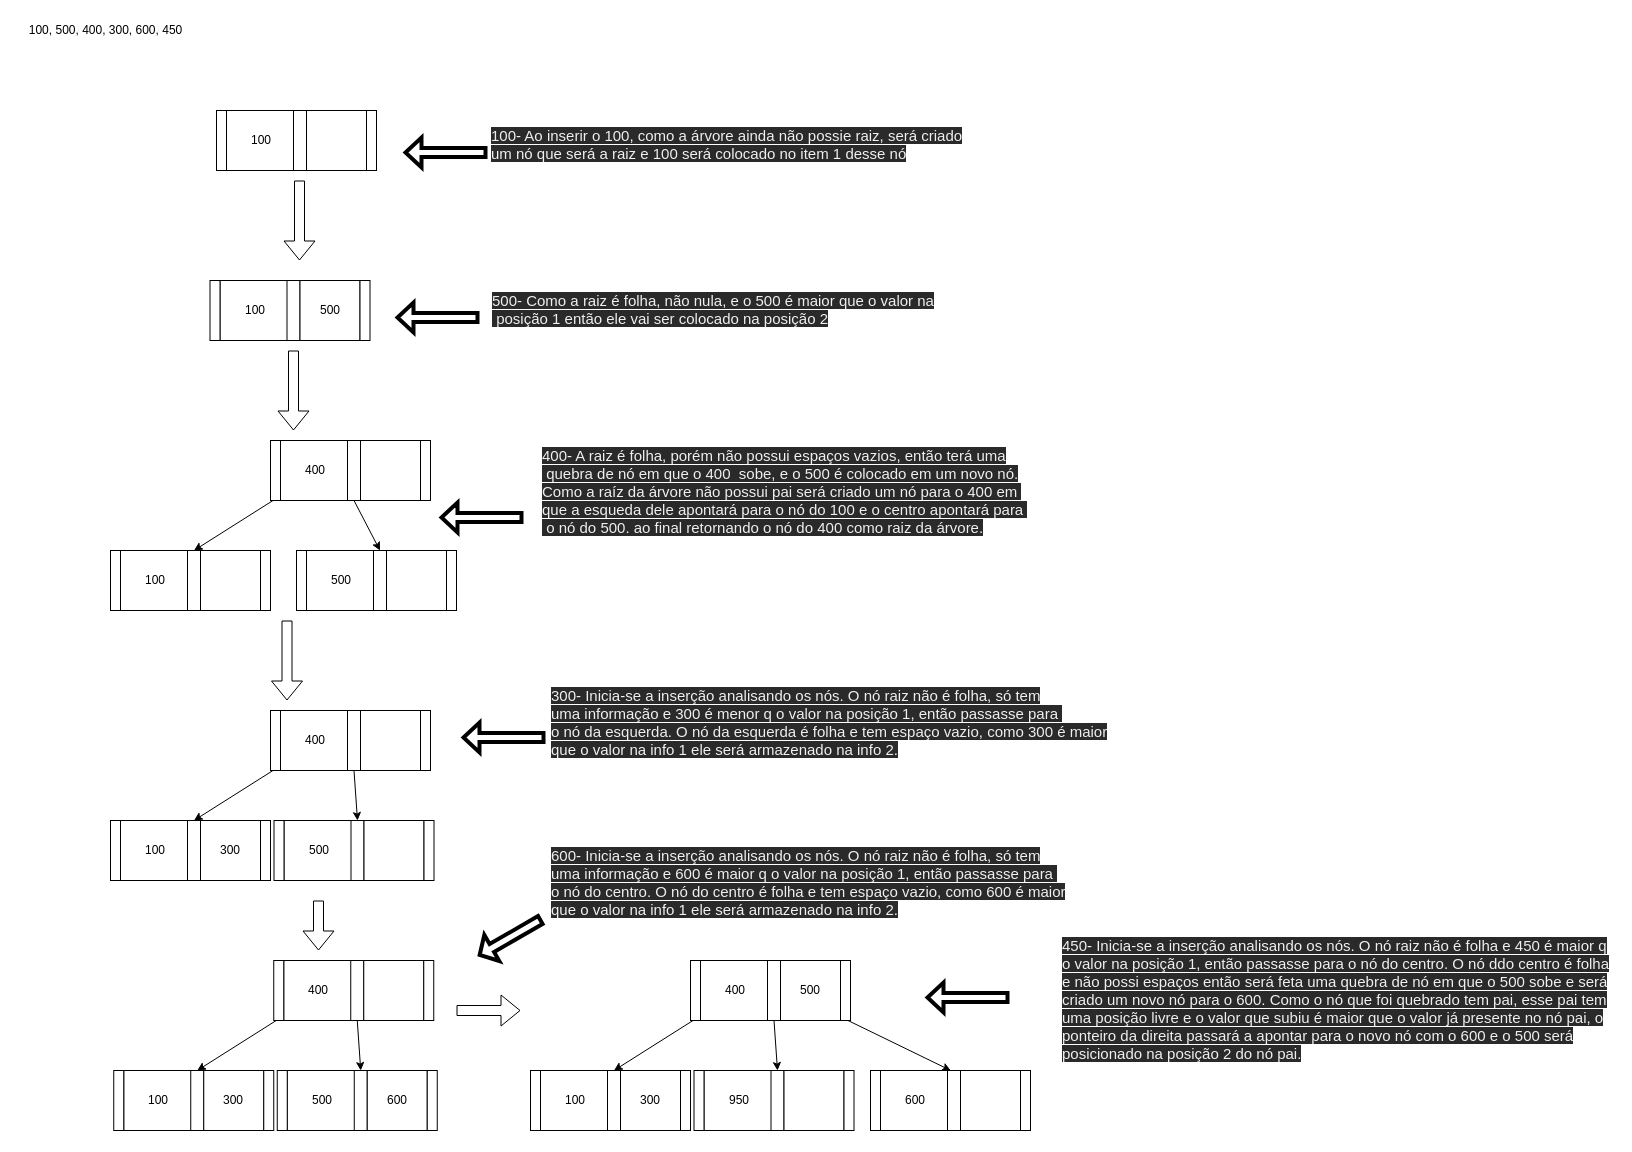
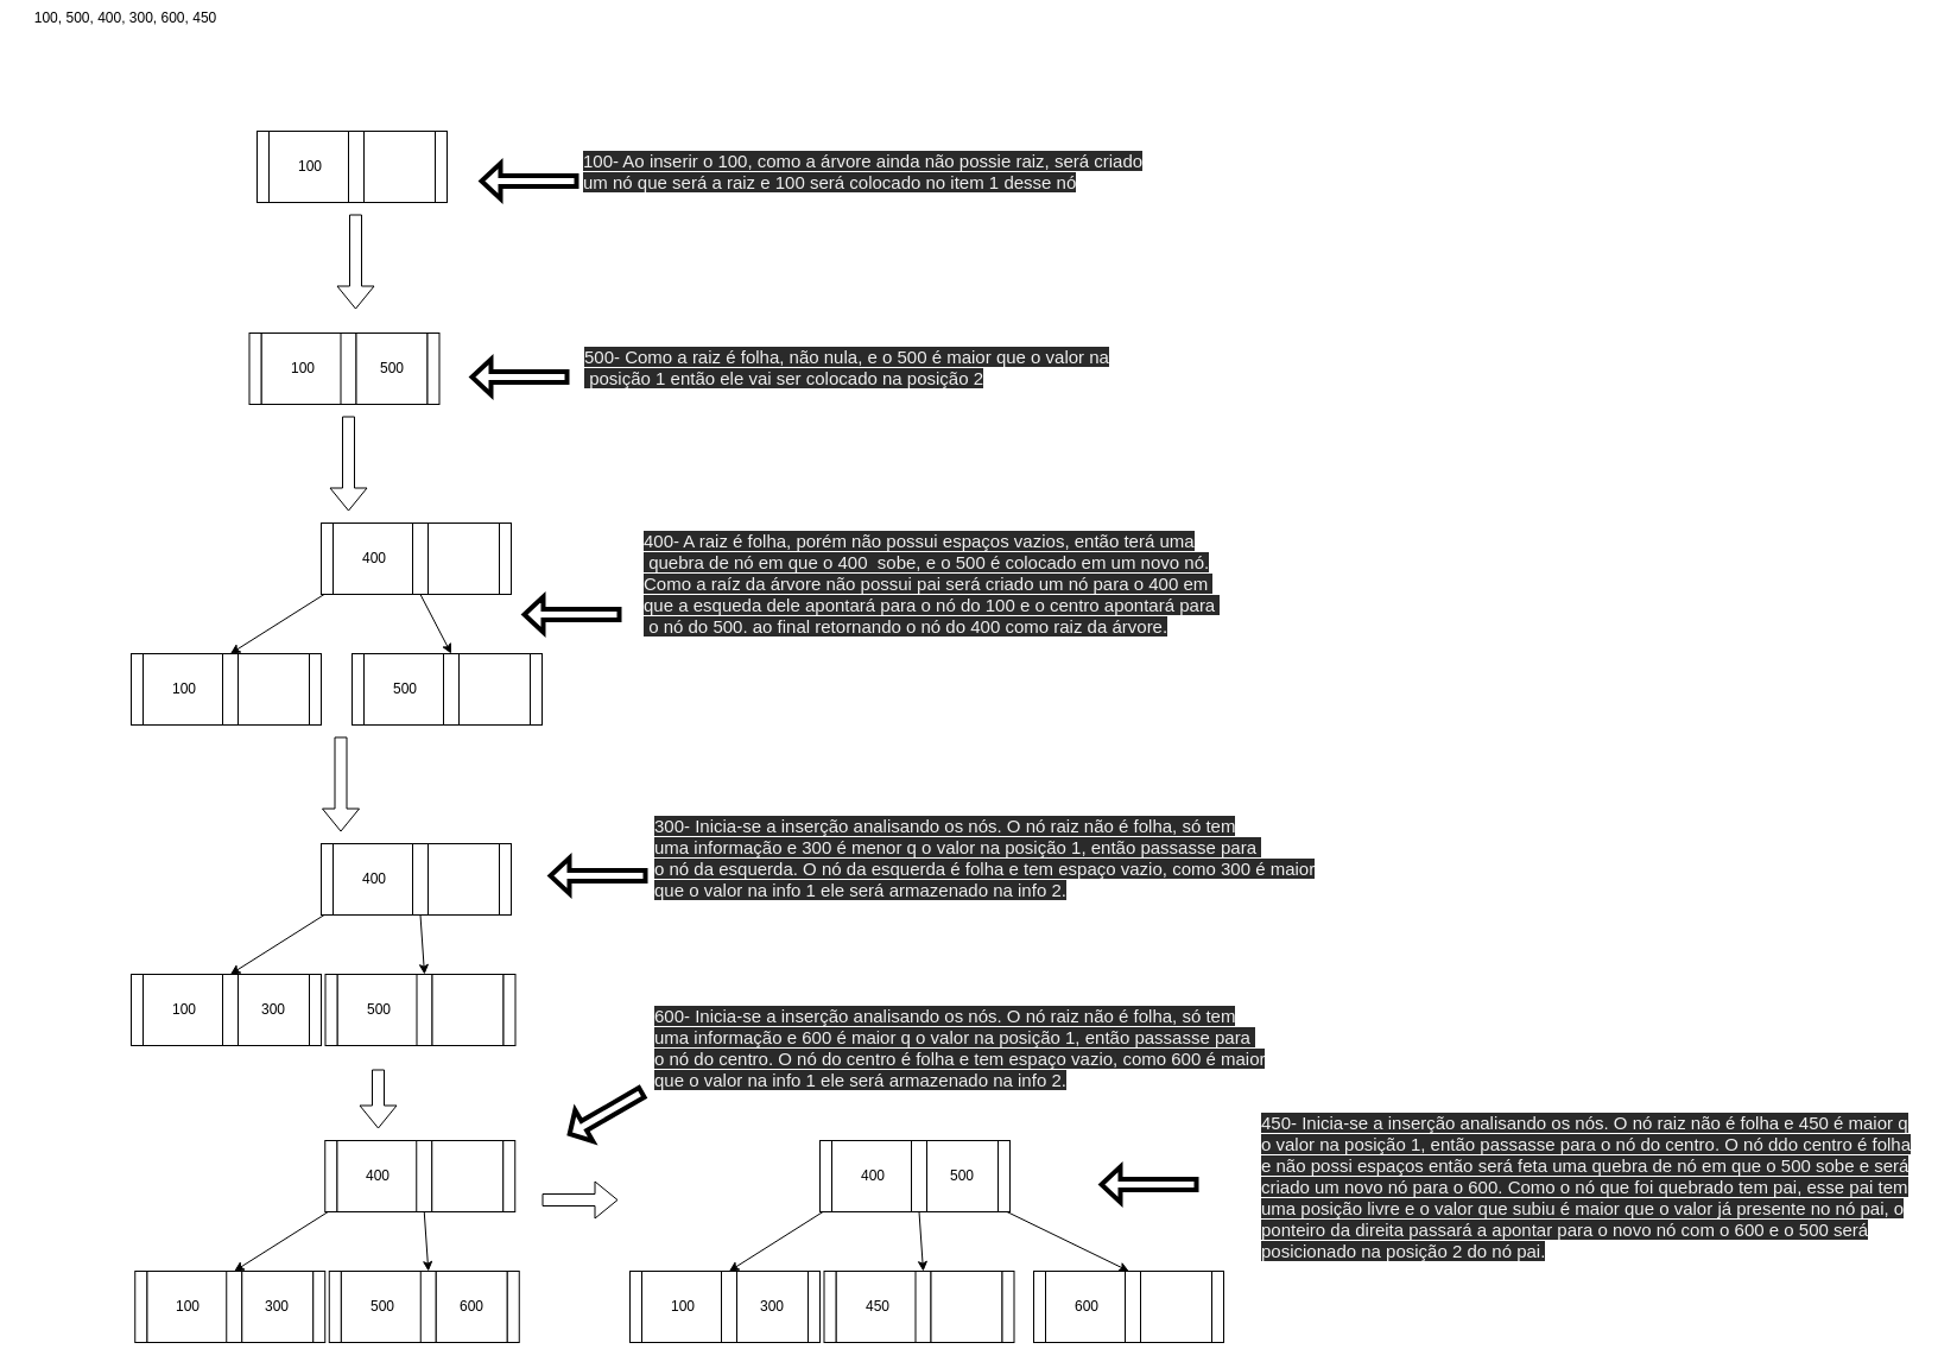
- <mxCell id="60" value="100, 500, 400, 300, 600, 450" style="text;html=1;align=center;verticalAlign=middle;resizable=0;points=[];autosize=1;strokeColor=none;fillColor=none;" parent="1" vertex="1"><mxGeometry x="20" y="20" width="170" height="20" as="geometry" /></mxCell>
+ <mxCell id="60" value="100, 500, 400, 300, 600, 450" style="text;html=1;align=center;verticalAlign=middle;resizable=0;points=[];autosize=1;strokeColor=none;fillColor=none;" parent="1" vertex="1"><mxGeometry x="20" y="5" width="170" height="20" as="geometry" /></mxCell>
- <mxCell id="100" value="950" style="rounded=0;whiteSpace=wrap;html=1;" parent="1" vertex="1"><mxGeometry x="703.5" y="1070" width="70" height="60" as="geometry" /></mxCell>
+ <mxCell id="100" value="450" style="rounded=0;whiteSpace=wrap;html=1;" parent="1" vertex="1"><mxGeometry x="703.5" y="1070" width="70" height="60" as="geometry" /></mxCell>
